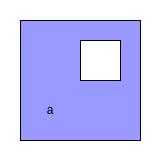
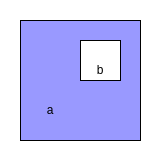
+ <mxCell id="5" value="b" style="text;html=1;strokeColor=none;fillColor=none;align=center;verticalAlign=middle;whiteSpace=wrap;rounded=0;" vertex="1" parent="1"><mxGeometry x="80" y="60" width="40" height="20" as="geometry" /></mxCell>
